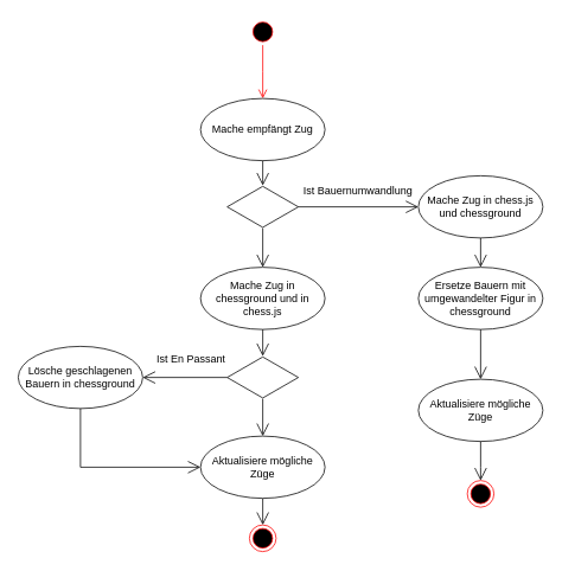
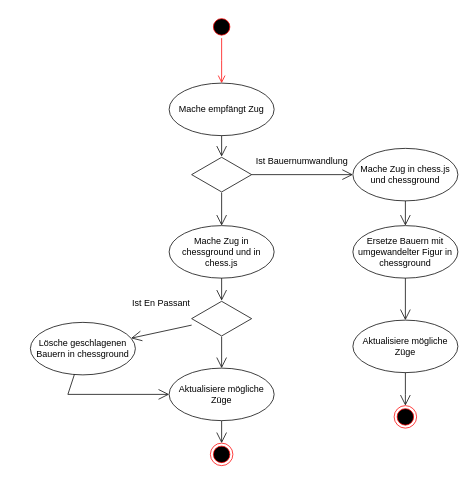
- <mxCell id="15" value="Lösche geschlagenen Bauern in chessground" style="ellipse;whiteSpace=wrap;html=1;" parent="1" vertex="1"><mxGeometry y="389" width="140" height="70" as="geometry" x="20" /></mxCell>
+ <mxCell id="15" value="Lösche geschlagenen Bauern in chessground" style="ellipse;whiteSpace=wrap;html=1;" parent="1" vertex="1"><mxGeometry x="40" y="429" width="140" height="70" as="geometry" /></mxCell>
